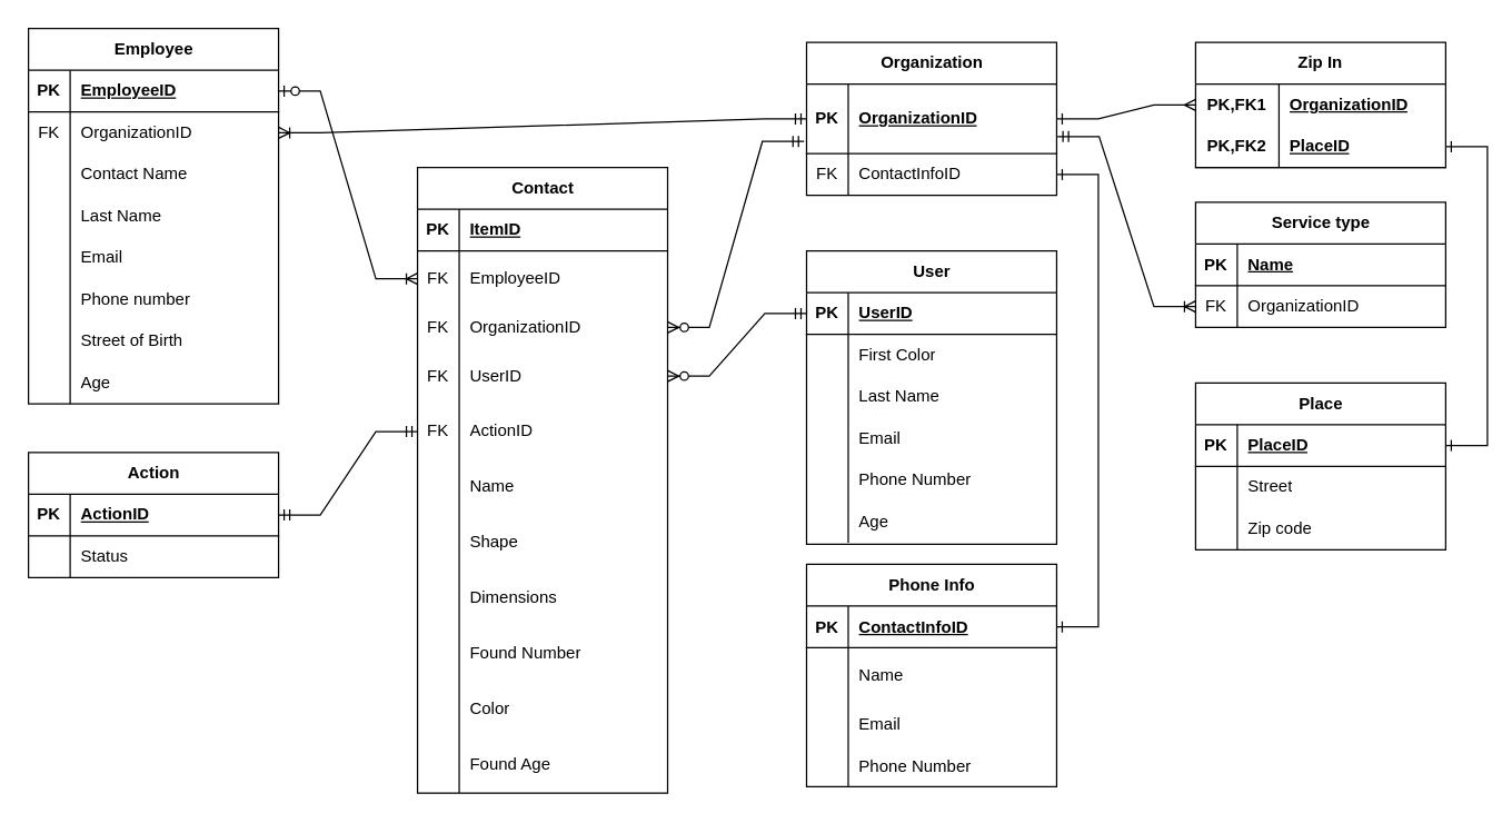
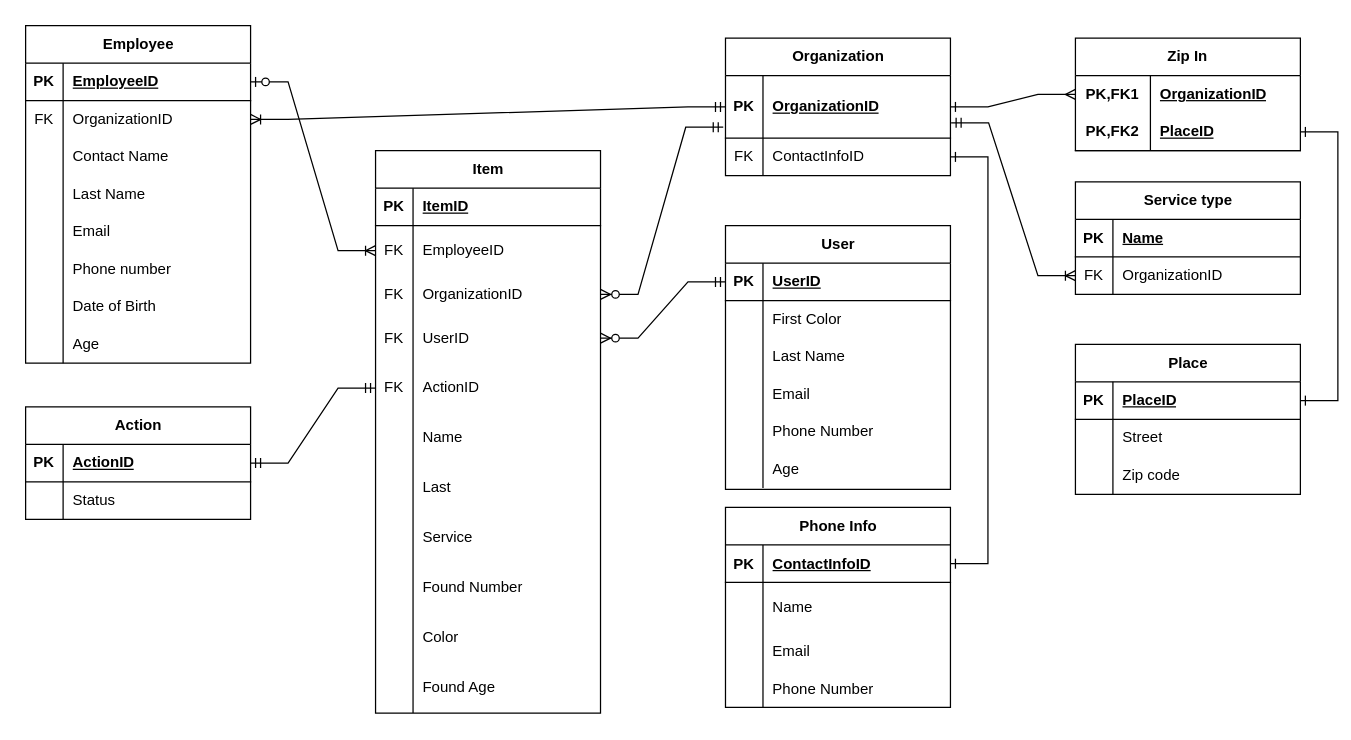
- <mxCell id="52" value="Contact" style="shape=table;startSize=30;container=1;collapsible=1;childLayout=tableLayout;fixedRows=1;rowLines=0;fontStyle=1;align=center;resizeLast=1;html=1;" parent="1" vertex="1"><mxGeometry x="300" y="120" width="180" height="450" as="geometry" /></mxCell>
+ <mxCell id="52" value="Item" style="shape=table;startSize=30;container=1;collapsible=1;childLayout=tableLayout;fixedRows=1;rowLines=0;fontStyle=1;align=center;resizeLast=1;html=1;" parent="1" vertex="1"><mxGeometry x="300" y="120" width="180" height="450" as="geometry" /></mxCell>
- <mxCell id="24" value="Street of Birth" style="shape=partialRectangle;connectable=0;fillColor=none;top=0;left=0;bottom=0;right=0;align=left;spacingLeft=6;overflow=hidden;whiteSpace=wrap;html=1;" parent="22" vertex="1"><mxGeometry x="30" width="150" height="30" as="geometry"><mxRectangle width="150" height="30" as="alternateBounds" /></mxGeometry></mxCell>
+ <mxCell id="24" value="Date of Birth" style="shape=partialRectangle;connectable=0;fillColor=none;top=0;left=0;bottom=0;right=0;align=left;spacingLeft=6;overflow=hidden;whiteSpace=wrap;html=1;" parent="22" vertex="1"><mxGeometry x="30" width="150" height="30" as="geometry"><mxRectangle width="150" height="30" as="alternateBounds" /></mxGeometry></mxCell>
- <mxCell id="73" value="Shape" style="shape=partialRectangle;connectable=0;fillColor=none;top=0;left=0;bottom=0;right=0;align=left;spacingLeft=6;overflow=hidden;whiteSpace=wrap;html=1;" parent="71" vertex="1"><mxGeometry x="30" width="150" height="40" as="geometry"><mxRectangle width="150" height="40" as="alternateBounds" /></mxGeometry></mxCell>
+ <mxCell id="73" value="Last" style="shape=partialRectangle;connectable=0;fillColor=none;top=0;left=0;bottom=0;right=0;align=left;spacingLeft=6;overflow=hidden;whiteSpace=wrap;html=1;" parent="71" vertex="1"><mxGeometry x="30" width="150" height="40" as="geometry"><mxRectangle width="150" height="40" as="alternateBounds" /></mxGeometry></mxCell>
- <mxCell id="76" value="Dimensions" style="shape=partialRectangle;connectable=0;fillColor=none;top=0;left=0;bottom=0;right=0;align=left;spacingLeft=6;overflow=hidden;whiteSpace=wrap;html=1;" parent="74" vertex="1"><mxGeometry x="30" width="150" height="40" as="geometry"><mxRectangle width="150" height="40" as="alternateBounds" /></mxGeometry></mxCell>
+ <mxCell id="76" value="Service" style="shape=partialRectangle;connectable=0;fillColor=none;top=0;left=0;bottom=0;right=0;align=left;spacingLeft=6;overflow=hidden;whiteSpace=wrap;html=1;" parent="74" vertex="1"><mxGeometry x="30" width="150" height="40" as="geometry"><mxRectangle width="150" height="40" as="alternateBounds" /></mxGeometry></mxCell>
